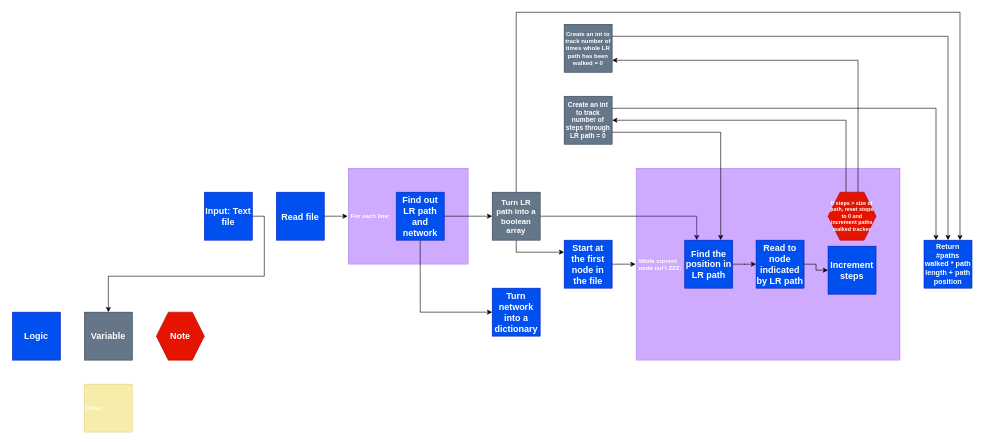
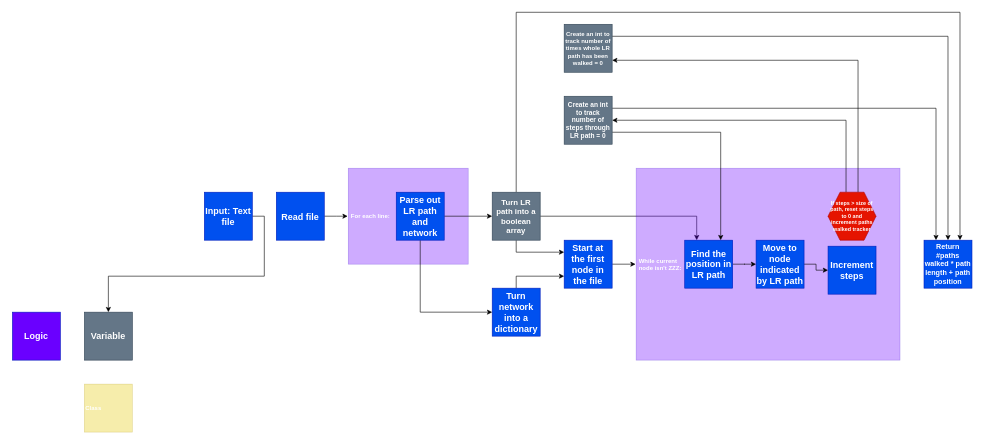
- <mxCell id="13" value="Find out LR path and network" style="rounded=0;whiteSpace=wrap;html=1;fillColor=#0050ef;fontColor=#ffffff;strokeColor=#001DBC;fontSize=15;fontStyle=1" vertex="1" parent="1"><mxGeometry x="660" y="320" width="80" height="80" as="geometry" /></mxCell>
+ <mxCell id="13" value="Parse out LR path and network" style="rounded=0;whiteSpace=wrap;html=1;fillColor=#0050ef;fontColor=#ffffff;strokeColor=#001DBC;fontSize=15;fontStyle=1" vertex="1" parent="1"><mxGeometry x="660" y="320" width="80" height="80" as="geometry" /></mxCell>
- <mxCell id="29" value="Read to node indicated by LR path" style="rounded=0;whiteSpace=wrap;html=1;fillColor=#0050ef;fontColor=#ffffff;strokeColor=#001DBC;fontSize=15;fontStyle=1" vertex="1" parent="1"><mxGeometry x="1260" y="400" width="80" height="80" as="geometry" /></mxCell>
+ <mxCell id="29" value="Move to node indicated by LR path" style="rounded=0;whiteSpace=wrap;html=1;fillColor=#0050ef;fontColor=#ffffff;strokeColor=#001DBC;fontSize=15;fontStyle=1" vertex="1" parent="1"><mxGeometry x="1260" y="400" width="80" height="80" as="geometry" /></mxCell>
+ <mxCell id="18" style="edgeStyle=orthogonalEdgeStyle;rounded=0;orthogonalLoop=1;jettySize=auto;html=1;exitX=0.5;exitY=0;exitDx=0;exitDy=0;entryX=0;entryY=0.75;entryDx=0;entryDy=0;" edge="1" parent="1" source="19" target="22"><mxGeometry relative="1" as="geometry" /></mxCell>
- <mxCell id="2" value="Logic" style="rounded=0;whiteSpace=wrap;html=1;fillColor=#0050ef;fontColor=#ffffff;strokeColor=#001DBC;fontSize=15;fontStyle=1" vertex="1" parent="1"><mxGeometry x="20" y="520" width="80" height="80" as="geometry" /></mxCell>
+ <mxCell id="2" value="Logic" style="rounded=0;whiteSpace=wrap;html=1;fillColor=#6a00ff;fontColor=#ffffff;strokeColor=#001DBC;fontSize=15;fontStyle=1;" vertex="1" parent="1"><mxGeometry x="20" y="520" width="80" height="80" as="geometry" /></mxCell>
- <mxCell id="4" value="Note" style="shape=hexagon;perimeter=hexagonPerimeter2;whiteSpace=wrap;html=1;fixedSize=1;fillColor=#e51400;fontColor=#ffffff;strokeColor=#B20000;fontStyle=1;fontSize=15;" vertex="1" parent="1"><mxGeometry x="260" y="520" width="80" height="80" as="geometry" /></mxCell>
